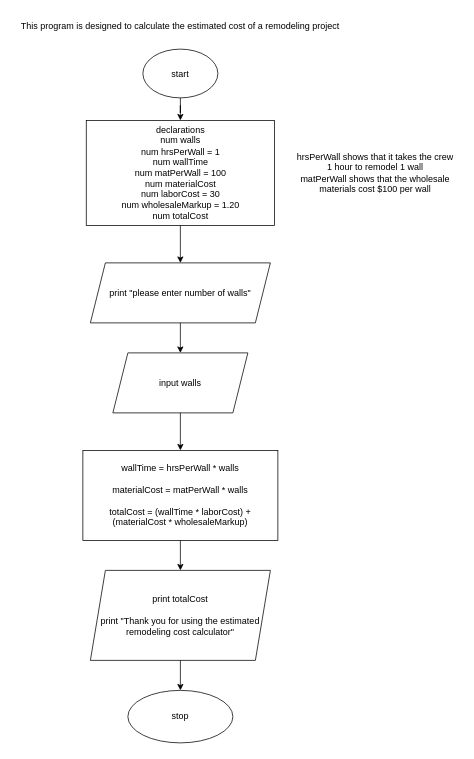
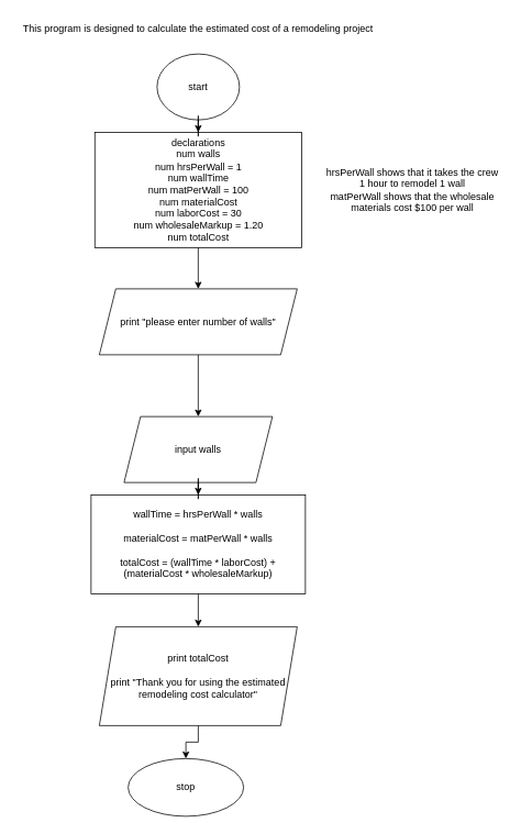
- <mxCell id="4" value="start" style="ellipse;whiteSpace=wrap;html=1;" vertex="1" parent="1"><mxGeometry x="190" y="65" width="100" height="65" as="geometry" /></mxCell>
+ <mxCell id="4" value="start" style="ellipse;whiteSpace=wrap;html=1;" vertex="1" parent="1"><mxGeometry x="190" y="65" width="100" height="80" as="geometry" /></mxCell>
- <mxCell id="9" value="input walls" style="shape=parallelogram;perimeter=parallelogramPerimeter;whiteSpace=wrap;html=1;fixedSize=1;" vertex="1" parent="1"><mxGeometry x="149.98" y="470" width="180" height="80" as="geometry" /></mxCell>
+ <mxCell id="9" value="input walls" style="shape=parallelogram;perimeter=parallelogramPerimeter;whiteSpace=wrap;html=1;fixedSize=1;" vertex="1" parent="1"><mxGeometry x="149.98" y="505" width="180" height="80" as="geometry" /></mxCell>
- <mxCell id="15" value="stop" style="ellipse;whiteSpace=wrap;html=1;" vertex="1" parent="1"><mxGeometry x="169.99" y="920" width="140.02" height="70" as="geometry" /></mxCell>
+ <mxCell id="15" value="stop" style="ellipse;whiteSpace=wrap;html=1;" vertex="1" parent="1"><mxGeometry x="154.99" y="920" width="140.02" height="70" as="geometry" /></mxCell>
